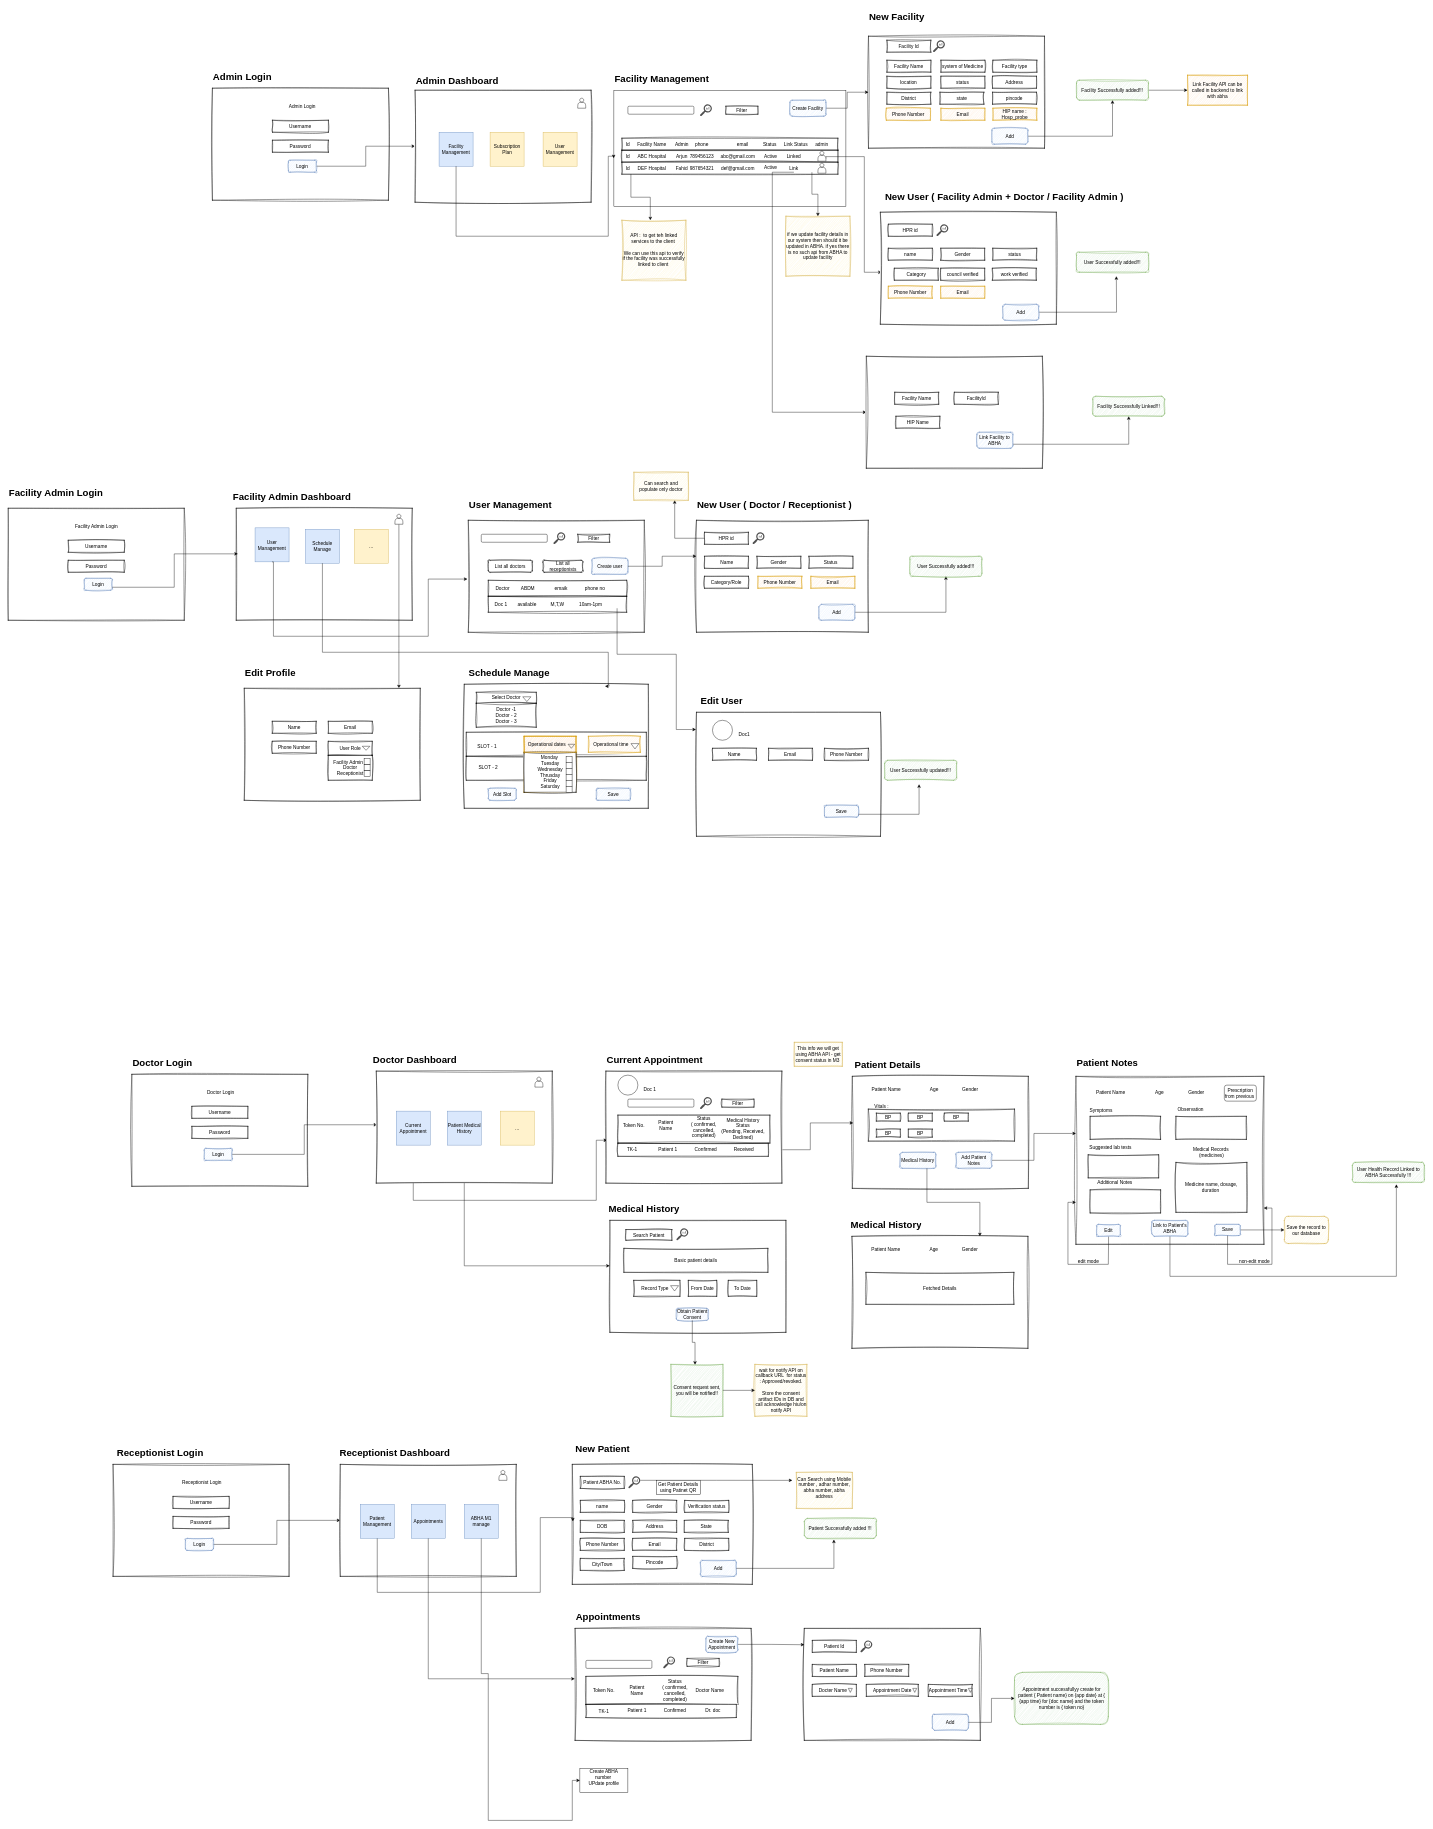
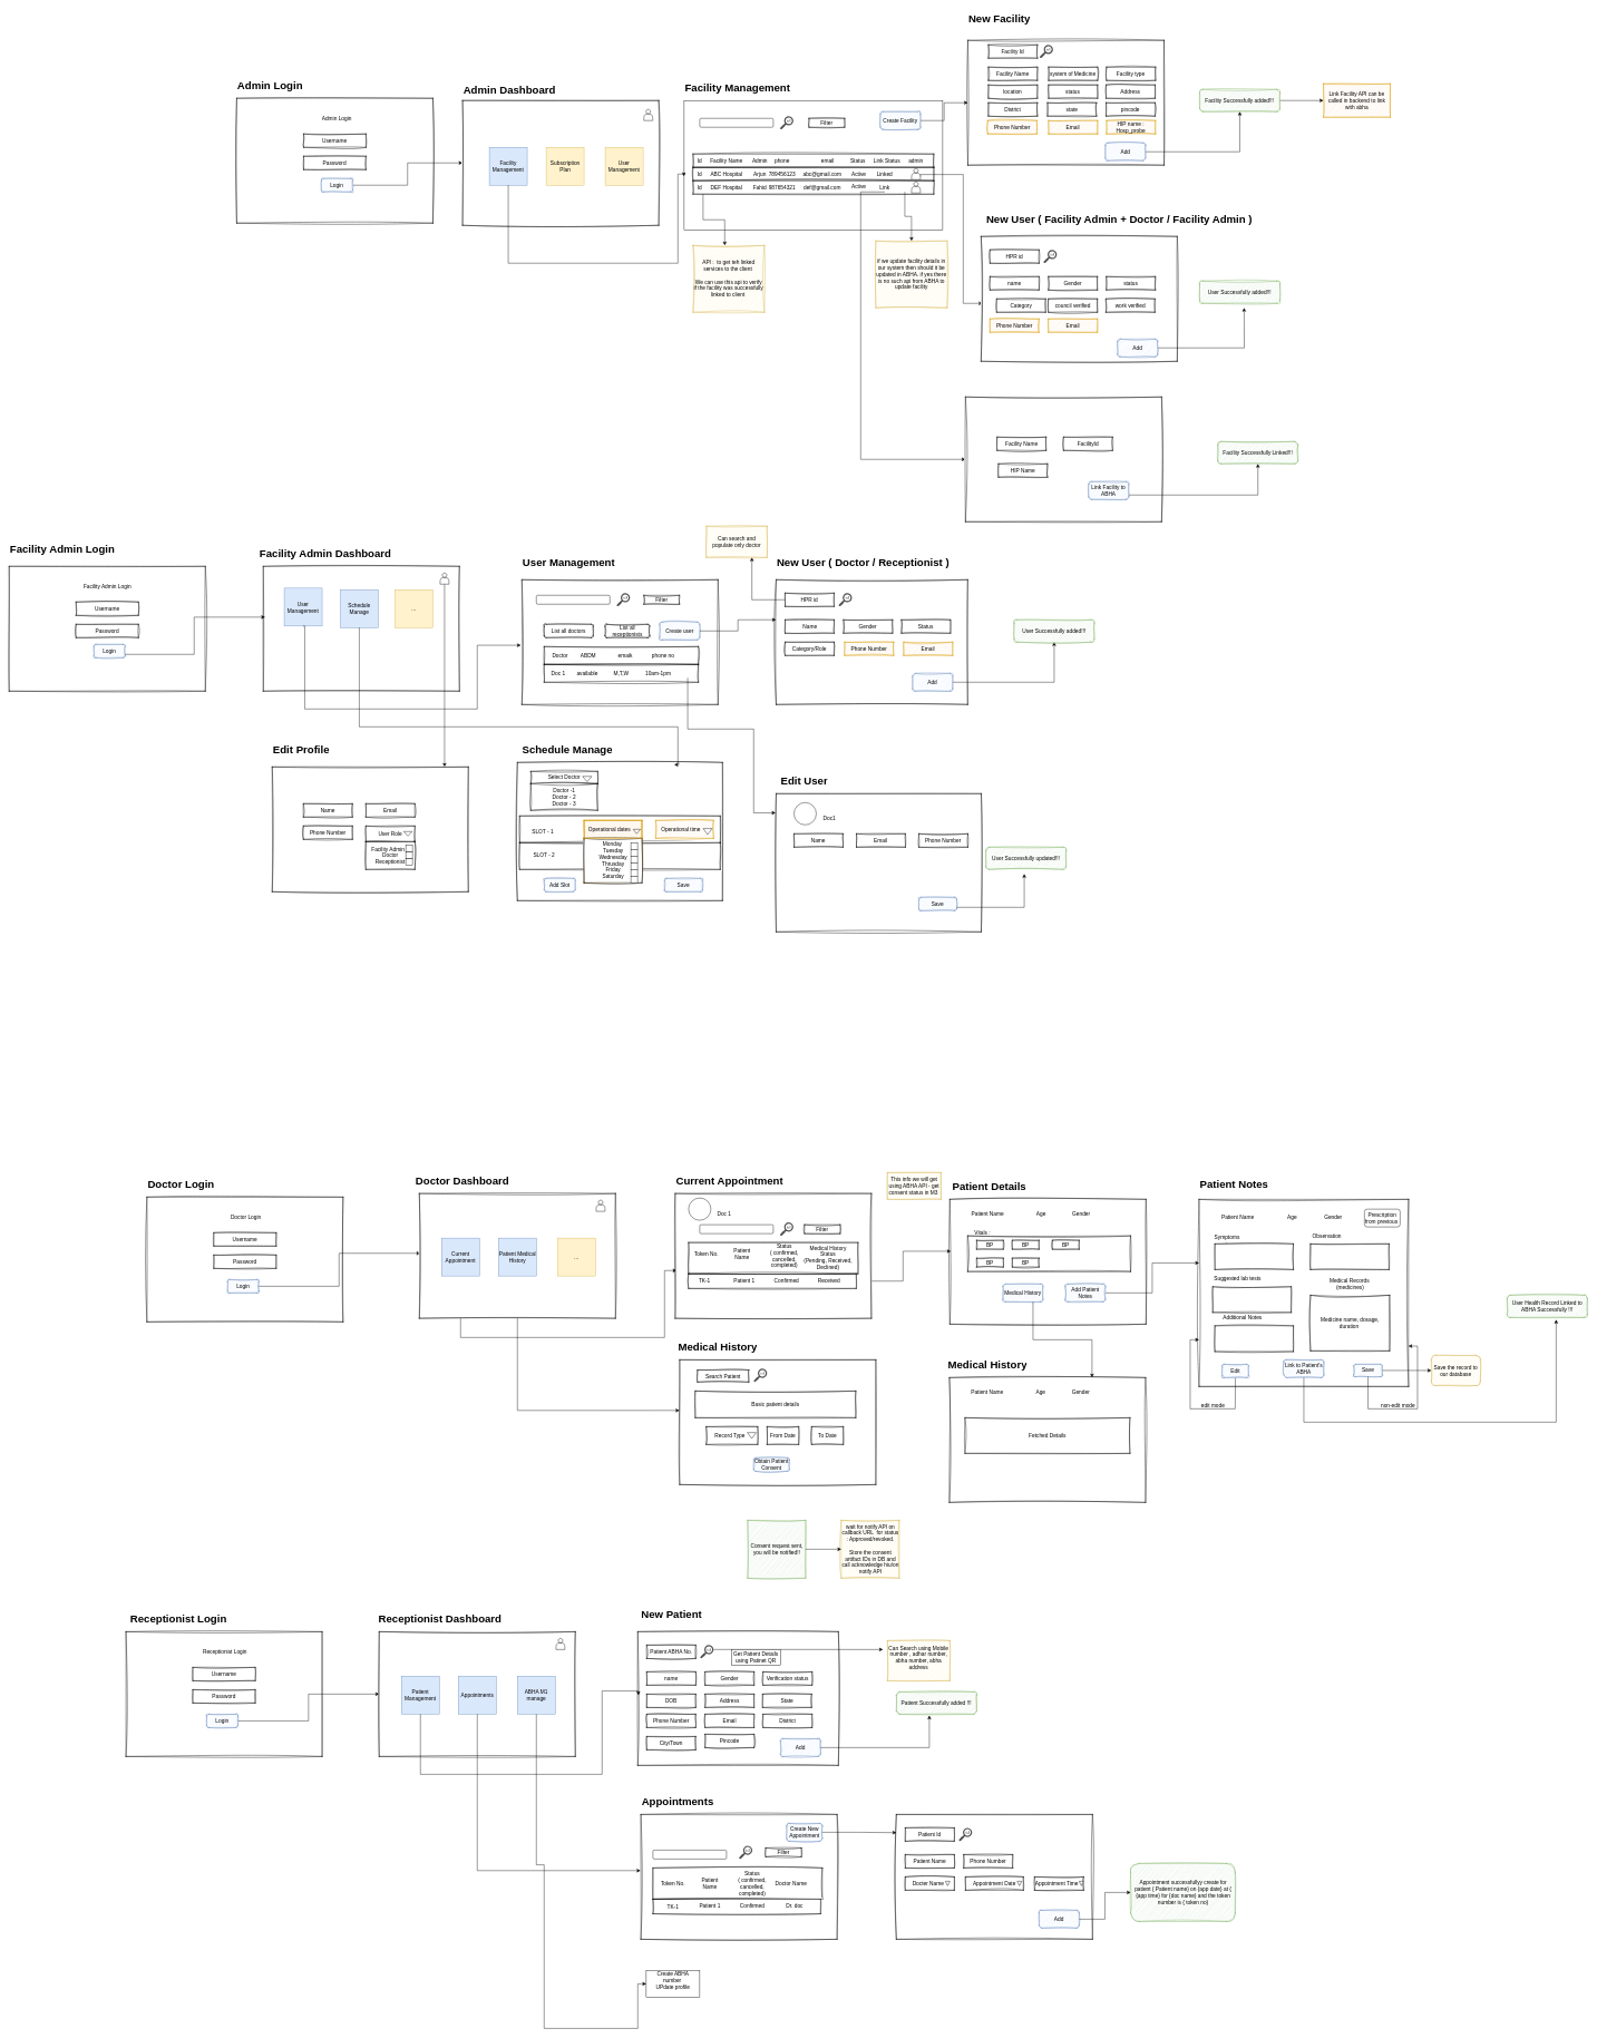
- <mxCell id="361" value="This info we will get using ABHA API - get consent status in M3&amp;nbsp;" style="rounded=0;whiteSpace=wrap;html=1;fillColor=#fff2cc;strokeColor=#d6b656;sketch=1;curveFitting=1;jiggle=2;" parent="1" vertex="1"><mxGeometry x="1985" y="2605" width="120" height="60" as="geometry" /></mxCell>
+ <mxCell id="361" value="This info we will get using ABHA API - get consent status in M3&amp;nbsp;" style="rounded=0;whiteSpace=wrap;html=1;fillColor=#fff2cc;strokeColor=#d6b656;sketch=1;curveFitting=1;jiggle=2;" parent="1" vertex="1"><mxGeometry x="1990" y="2630" width="120" height="60" as="geometry" /></mxCell>
- <mxCell id="263" style="edgeStyle=orthogonalEdgeStyle;rounded=0;orthogonalLoop=1;jettySize=auto;html=1;exitX=0.5;exitY=1;exitDx=0;exitDy=0;entryX=0.464;entryY=0.007;entryDx=0;entryDy=0;entryPerimeter=0;" parent="255" source="262" target="257" edge="1"><mxGeometry relative="1" as="geometry" /></mxCell>
